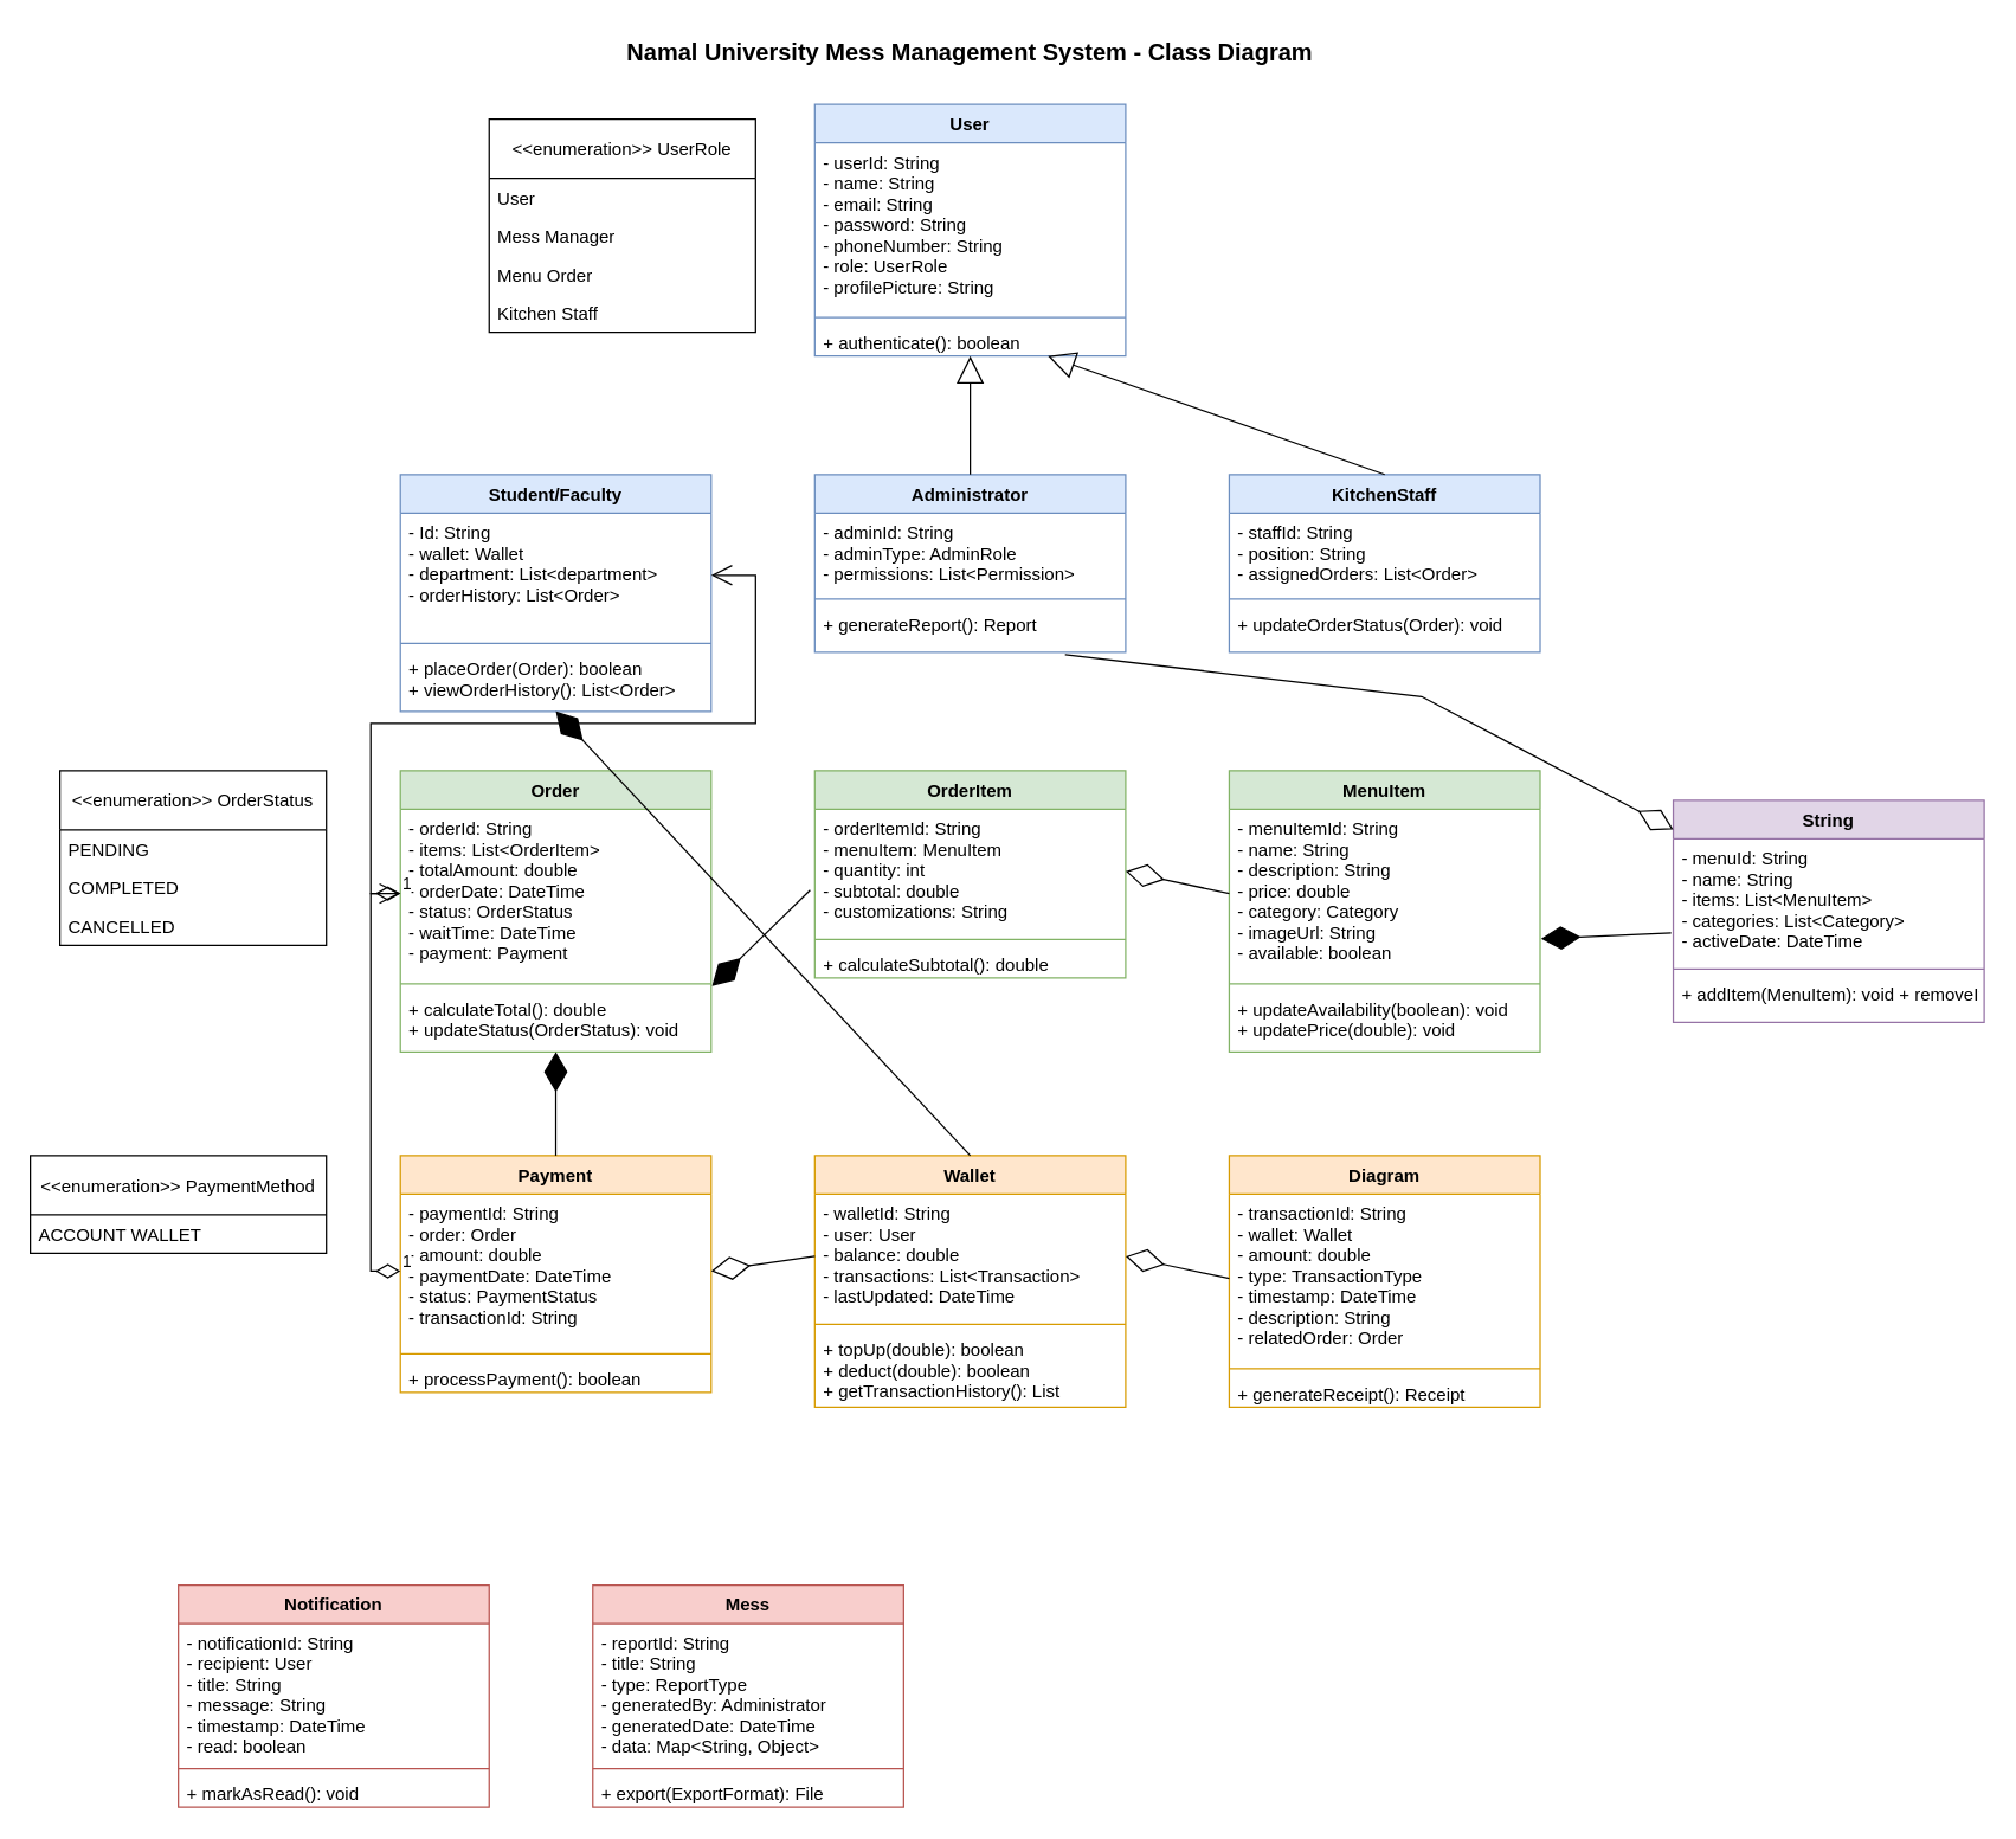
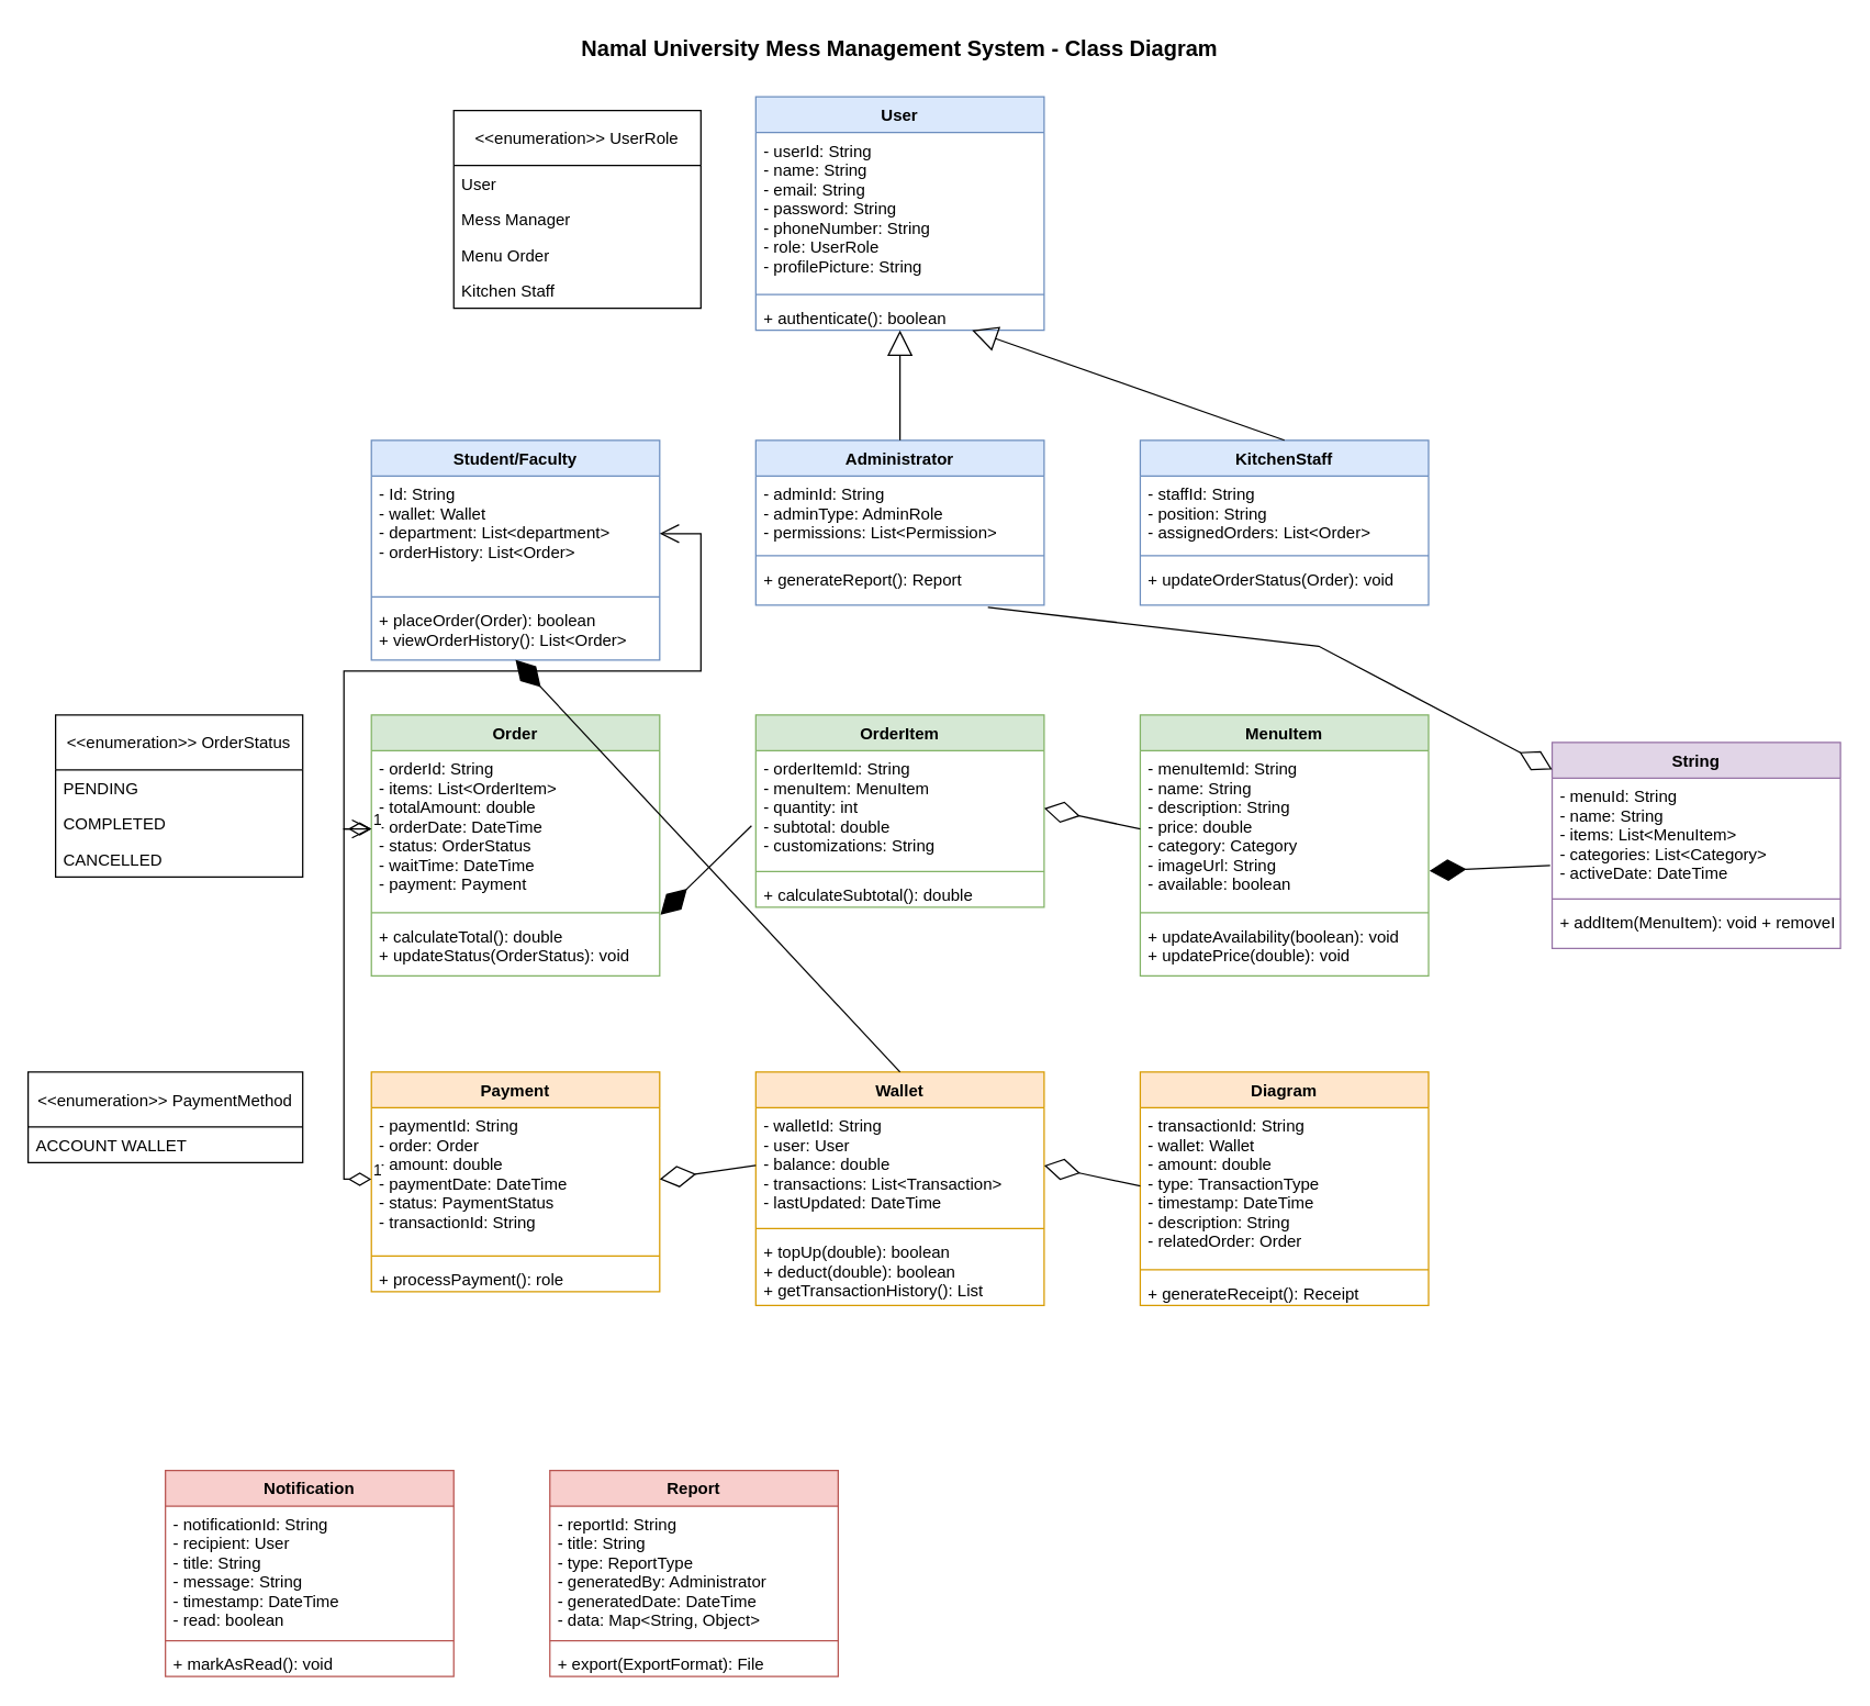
- <mxCell id="59" value="" style="endArrow=diamondThin;endFill=1;endSize=24;html=1;rounded=0;exitX=0.5;exitY=0;exitDx=0;exitDy=0;entryX=0.5;entryY=1;entryDx=0;entryDy=0;" parent="1" source="31" target="19" edge="1"><mxGeometry width="160" relative="1" as="geometry"><mxPoint x="375" y="760" as="sourcePoint" /><mxPoint x="375" y="710" as="targetPoint" /></mxGeometry></mxCell>
- <mxCell id="34" value="+ processPayment(): boolean" style="text;strokeColor=none;fillColor=none;align=left;verticalAlign=top;spacingLeft=4;spacingRight=4;overflow=hidden;rotatable=0;points=[[0,0.5],[1,0.5]];portConstraint=eastwest;" parent="31" vertex="1"><mxGeometry y="138" width="210" height="22" as="geometry" /></mxCell>
+ <mxCell id="34" value="+ processPayment(): role" style="text;strokeColor=none;fillColor=none;align=left;verticalAlign=top;spacingLeft=4;spacingRight=4;overflow=hidden;rotatable=0;points=[[0,0.5],[1,0.5]];portConstraint=eastwest;" parent="31" vertex="1"><mxGeometry y="138" width="210" height="22" as="geometry" /></mxCell>
- <mxCell id="51" value="Mess" style="swimlane;fontStyle=1;align=center;verticalAlign=top;childLayout=stackLayout;horizontal=1;startSize=26;horizontalStack=0;resizeParent=1;resizeParentMax=0;resizeLast=0;collapsible=1;marginBottom=0;fillColor=#f8cecc;strokeColor=#b85450;" parent="1" vertex="1"><mxGeometry x="400" y="1070" width="210" height="150" as="geometry" /></mxCell>
+ <mxCell id="51" value="Report" style="swimlane;fontStyle=1;align=center;verticalAlign=top;childLayout=stackLayout;horizontal=1;startSize=26;horizontalStack=0;resizeParent=1;resizeParentMax=0;resizeLast=0;collapsible=1;marginBottom=0;fillColor=#f8cecc;strokeColor=#b85450;" parent="1" vertex="1"><mxGeometry x="400" y="1070" width="210" height="150" as="geometry" /></mxCell>
